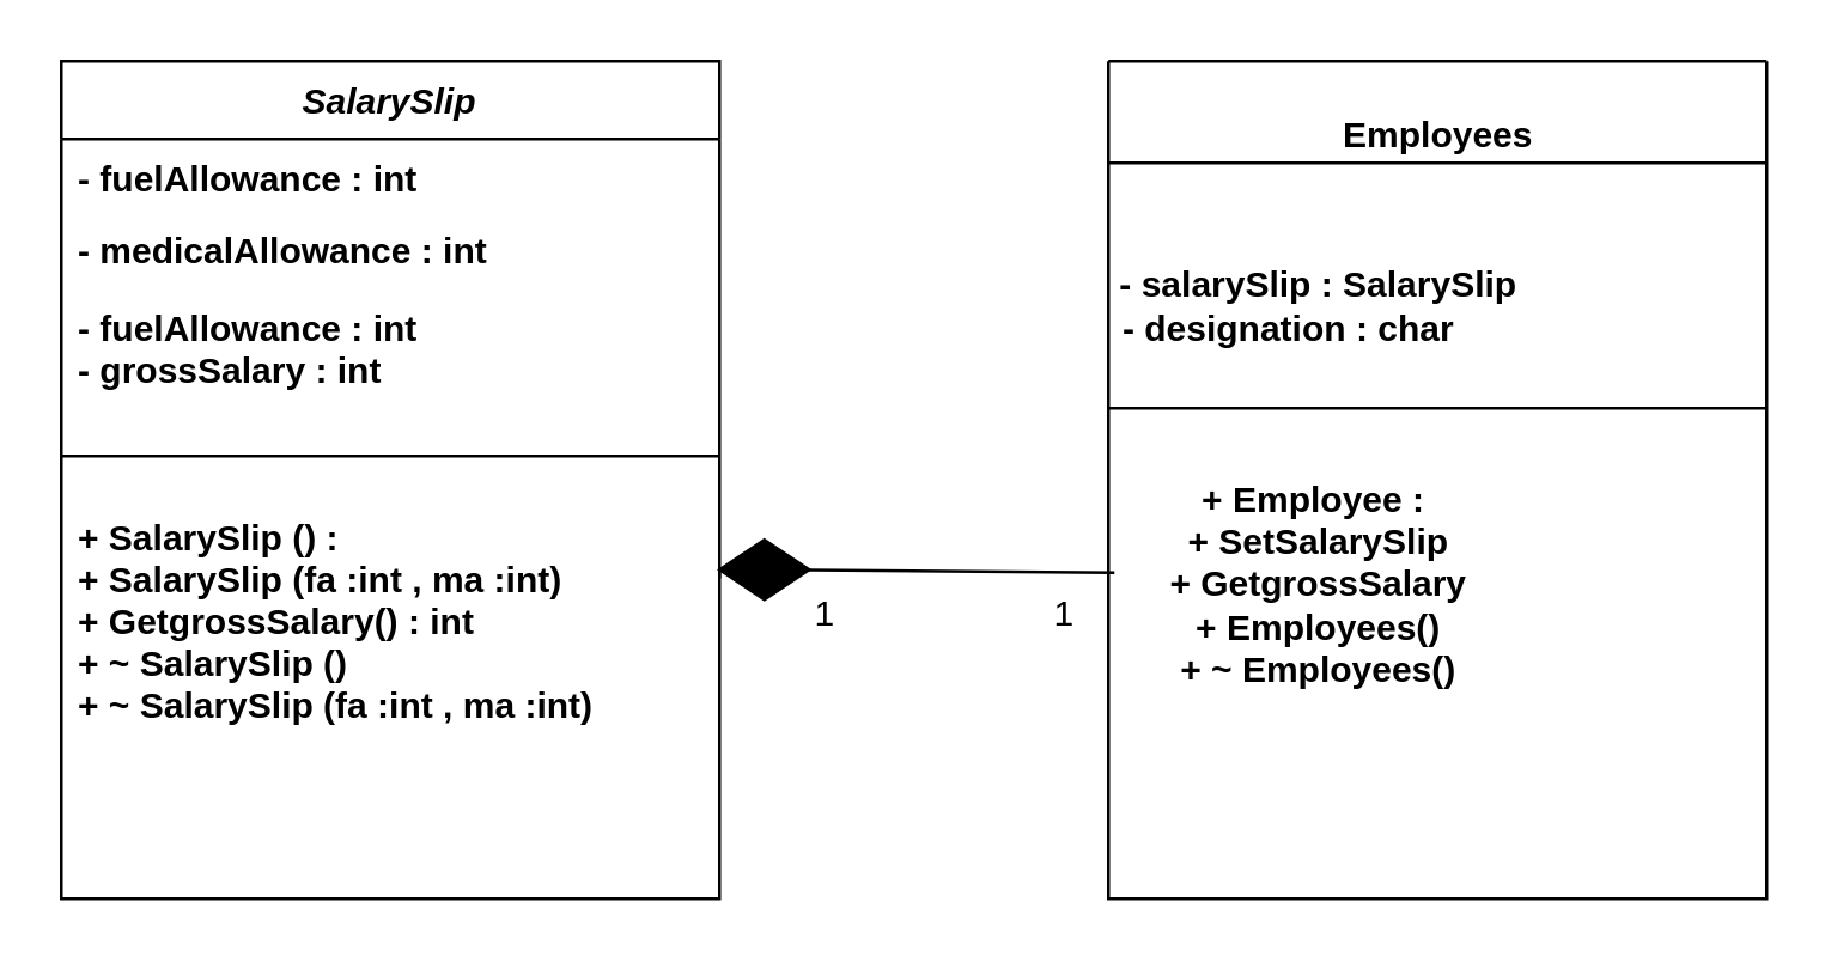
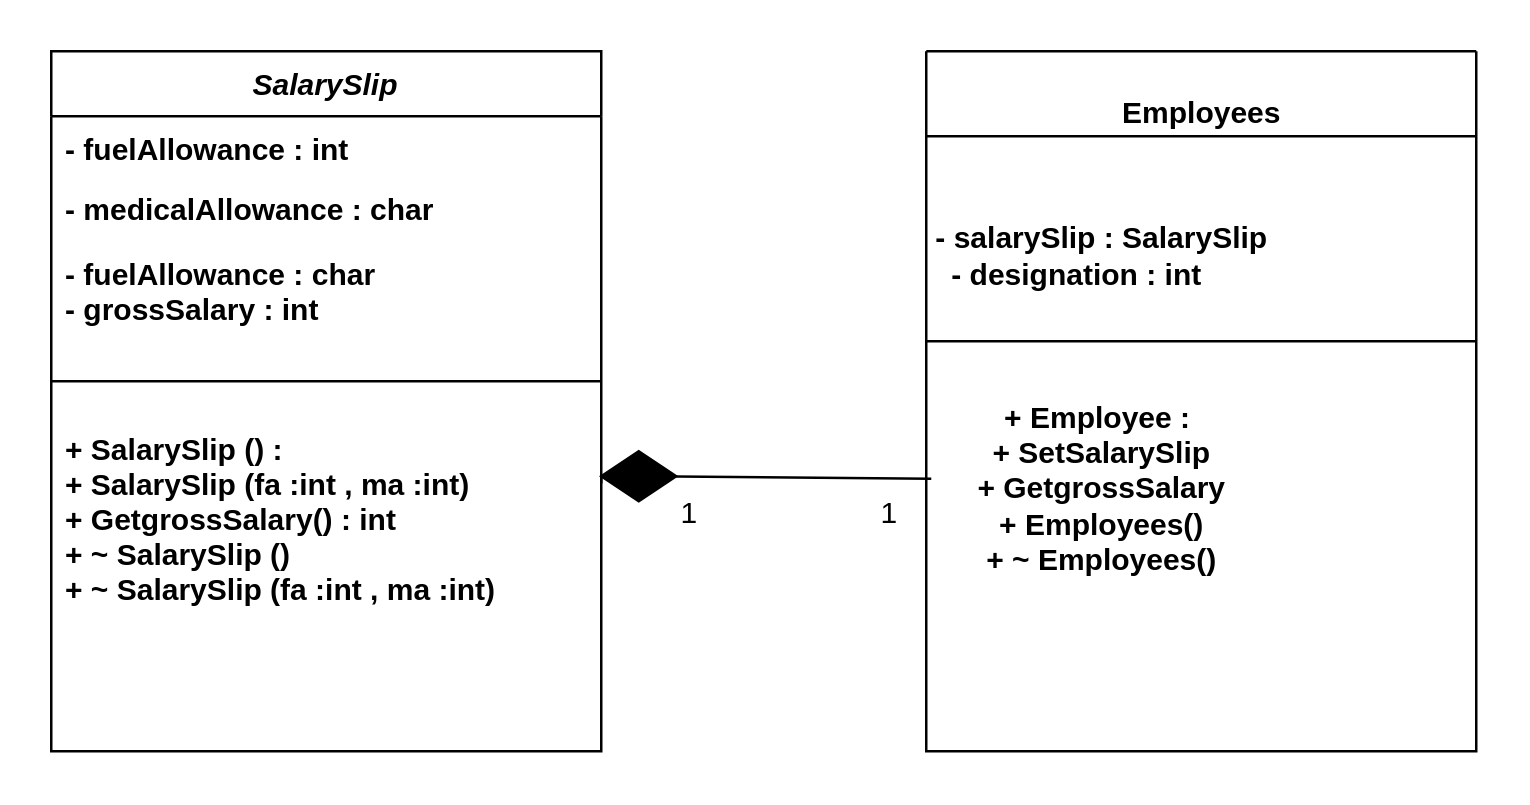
- <mxCell id="4" value="- medicalAllowance : int" style="text;align=left;verticalAlign=top;spacingLeft=4;spacingRight=4;overflow=hidden;rotatable=0;points=[[0,0.5],[1,0.5]];portConstraint=eastwest;rounded=0;shadow=0;html=0;fontStyle=1" parent="2" vertex="1"><mxGeometry y="50" width="220" height="26" as="geometry" /></mxCell>
+ <mxCell id="4" value="- medicalAllowance : char" style="text;align=left;verticalAlign=top;spacingLeft=4;spacingRight=4;overflow=hidden;rotatable=0;points=[[0,0.5],[1,0.5]];portConstraint=eastwest;rounded=0;shadow=0;html=0;fontStyle=1" parent="2" vertex="1"><mxGeometry y="50" width="220" height="26" as="geometry" /></mxCell>
- <mxCell id="5" value="- fuelAllowance : int&#10;- grossSalary : int" style="text;align=left;verticalAlign=top;spacingLeft=4;spacingRight=4;overflow=hidden;rotatable=0;points=[[0,0.5],[1,0.5]];portConstraint=eastwest;rounded=0;shadow=0;html=0;fontStyle=1" parent="2" vertex="1"><mxGeometry y="76" width="220" height="42" as="geometry" /></mxCell>
+ <mxCell id="5" value="- fuelAllowance : char&#10;- grossSalary : int" style="text;align=left;verticalAlign=top;spacingLeft=4;spacingRight=4;overflow=hidden;rotatable=0;points=[[0,0.5],[1,0.5]];portConstraint=eastwest;rounded=0;shadow=0;html=0;fontStyle=1" parent="2" vertex="1"><mxGeometry y="76" width="220" height="42" as="geometry" /></mxCell>
- <mxCell id="19" value="&lt;b&gt;- designation : char&lt;/b&gt;" style="text;html=1;align=center;verticalAlign=middle;resizable=0;points=[];autosize=1;strokeColor=none;fillColor=none;" vertex="1" parent="1"><mxGeometry x="365" y="95" width="130" height="30" as="geometry" /></mxCell>
+ <mxCell id="19" value="&lt;b&gt;- designation : int&lt;/b&gt;" style="text;html=1;align=center;verticalAlign=middle;resizable=0;points=[];autosize=1;strokeColor=none;fillColor=none;" vertex="1" parent="1"><mxGeometry x="365" y="95" width="130" height="30" as="geometry" /></mxCell>
